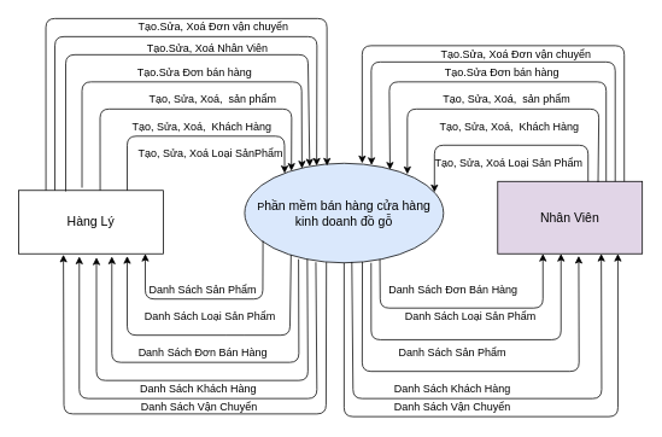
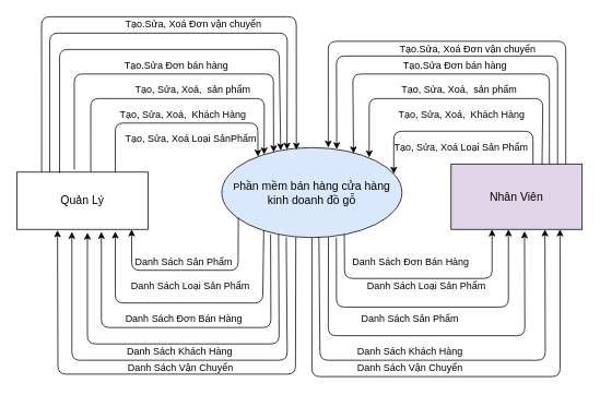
- <mxCell id="35" value="&lt;div&gt;Tạo.Sửa, Xoá Nhân Viên&lt;/div&gt;&lt;div&gt;&lt;br&gt;&lt;/div&gt;" style="text;html=1;strokeColor=none;fillColor=none;align=center;verticalAlign=middle;whiteSpace=wrap;rounded=0;" parent="1" vertex="1"><mxGeometry x="154" y="50" width="150" height="20" as="geometry" /></mxCell>
- <mxCell id="3" value="&lt;font style=&quot;font-size: 14px&quot;&gt;Hàng Lý&lt;/font&gt;" style="rounded=0;whiteSpace=wrap;html=1;" parent="1" vertex="1"><mxGeometry x="20" y="210" width="160" height="70" as="geometry" /></mxCell>
+ <mxCell id="3" value="&lt;font style=&quot;font-size: 14px&quot;&gt;Quản Lý&lt;/font&gt;" style="rounded=0;whiteSpace=wrap;html=1;" parent="1" vertex="1"><mxGeometry x="20" y="210" width="160" height="70" as="geometry" /></mxCell>
